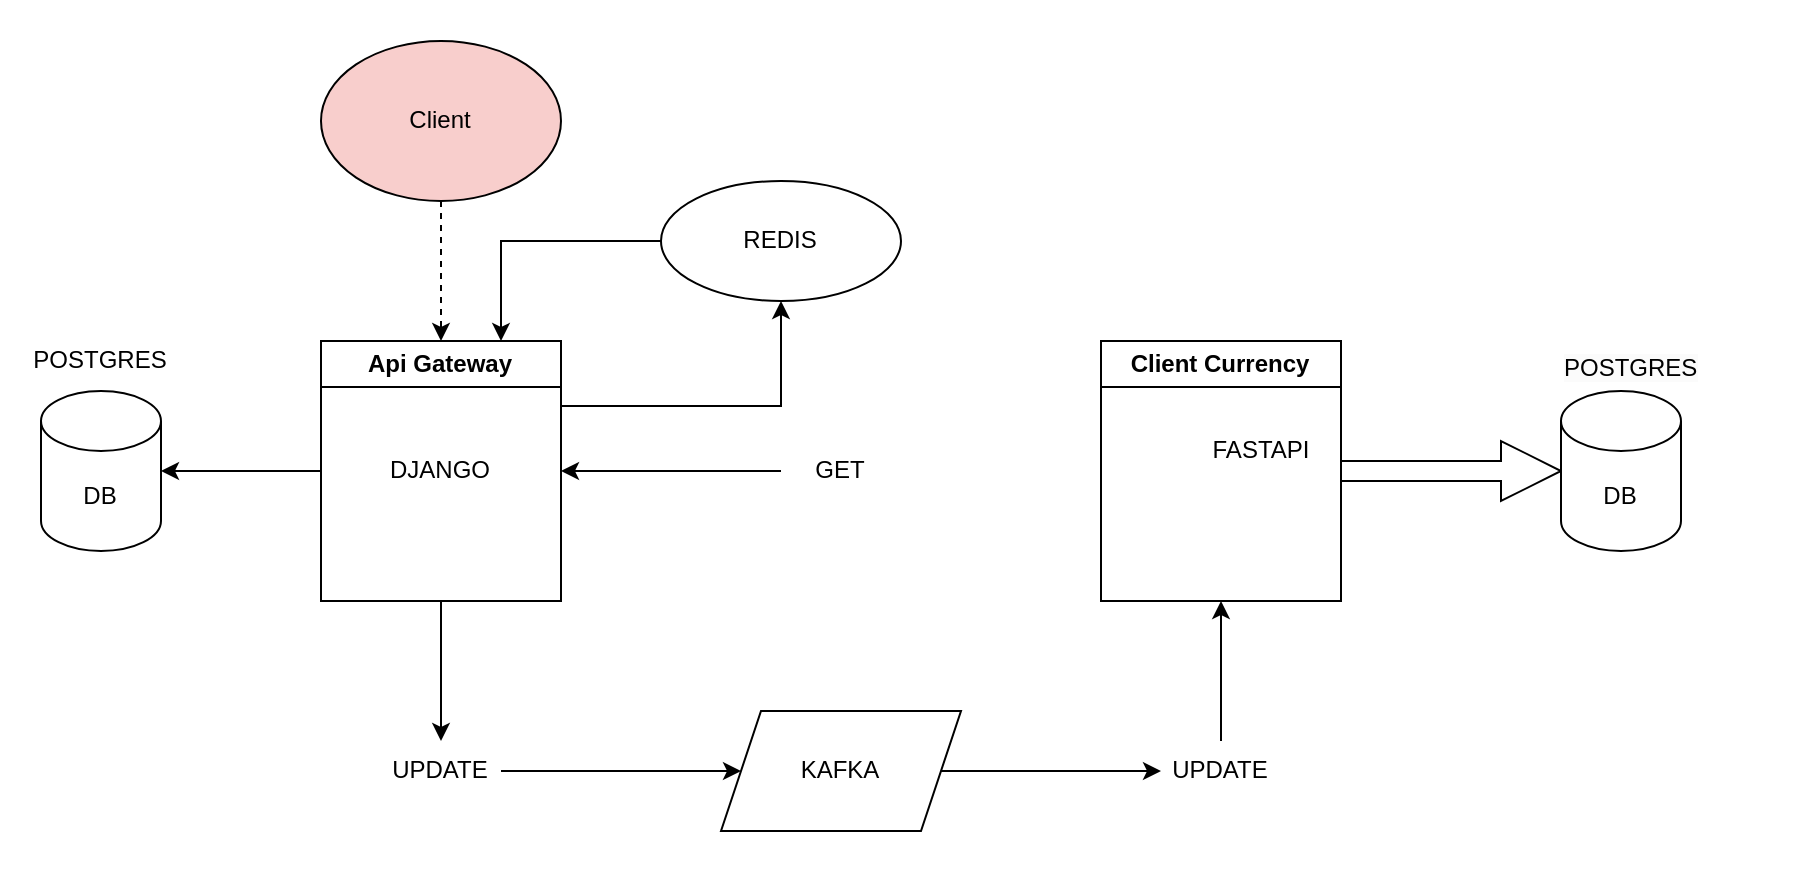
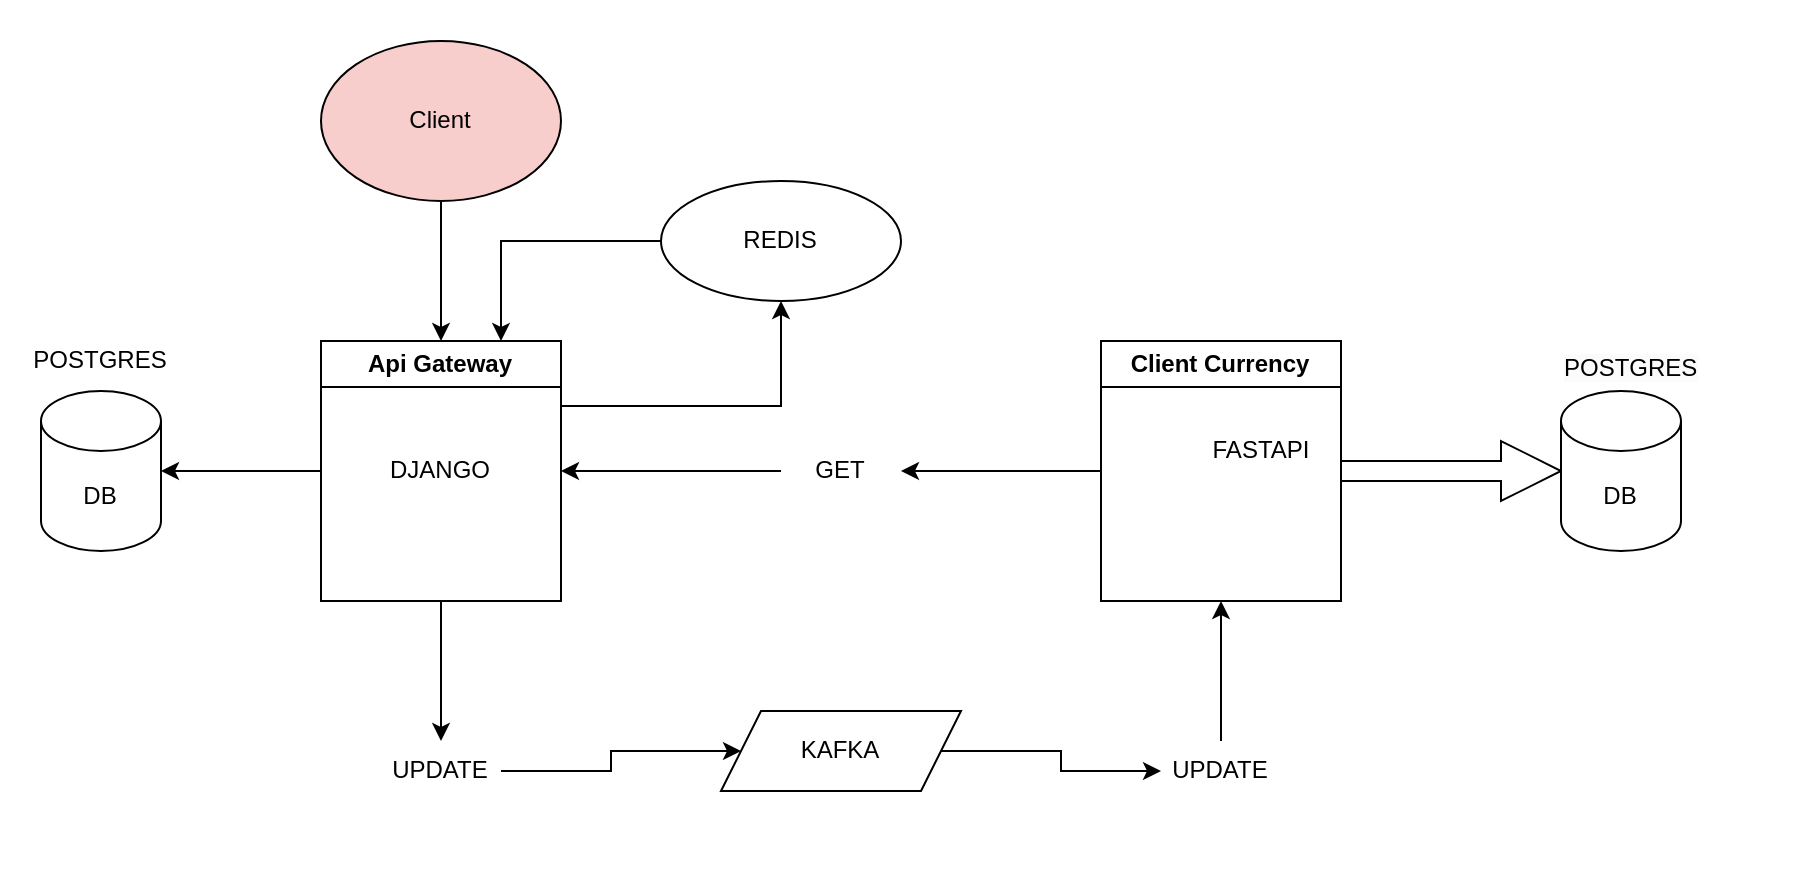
- <mxCell id="24" style="edgeStyle=orthogonalEdgeStyle;rounded=0;orthogonalLoop=1;jettySize=auto;html=1;entryX=0.5;entryY=0;entryDx=0;entryDy=0;dashed=1;" edge="1" parent="1" source="25" target="4"><mxGeometry relative="1" as="geometry" /></mxCell>
+ <mxCell id="24" style="edgeStyle=orthogonalEdgeStyle;rounded=0;orthogonalLoop=1;jettySize=auto;html=1;entryX=0.5;entryY=0;entryDx=0;entryDy=0;" edge="1" parent="1" source="25" target="4"><mxGeometry relative="1" as="geometry" /></mxCell>
+ <mxCell id="19" value="" style="edgeStyle=orthogonalEdgeStyle;rounded=0;orthogonalLoop=1;jettySize=auto;html=1;entryX=1;entryY=0.5;entryDx=0;entryDy=0;" edge="1" parent="1" source="8" target="20"><mxGeometry relative="1" as="geometry"><mxPoint x="550" y="235" as="sourcePoint" /><mxPoint x="280" y="235" as="targetPoint" /></mxGeometry></mxCell>
- <mxCell id="12" value="KAFKA" style="shape=parallelogram;perimeter=parallelogramPerimeter;whiteSpace=wrap;html=1;fixedSize=1;" vertex="1" parent="1"><mxGeometry x="360" y="355" width="120" height="60" as="geometry" /></mxCell>
+ <mxCell id="12" value="KAFKA" style="shape=parallelogram;perimeter=parallelogramPerimeter;whiteSpace=wrap;html=1;fixedSize=1;" vertex="1" parent="1"><mxGeometry x="360" y="355" width="120" height="40" as="geometry" /></mxCell>
